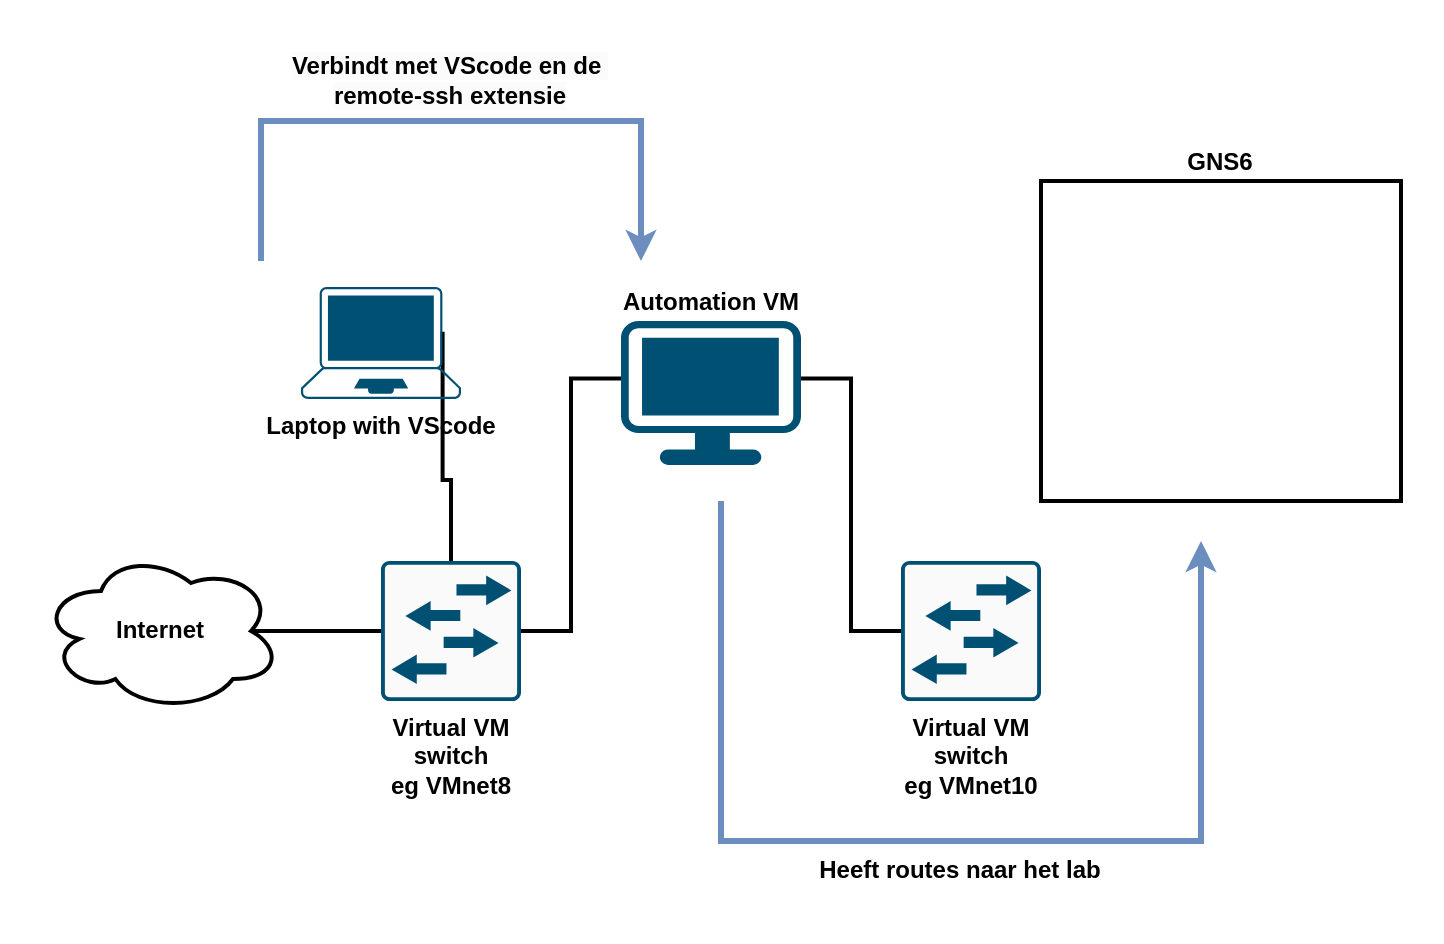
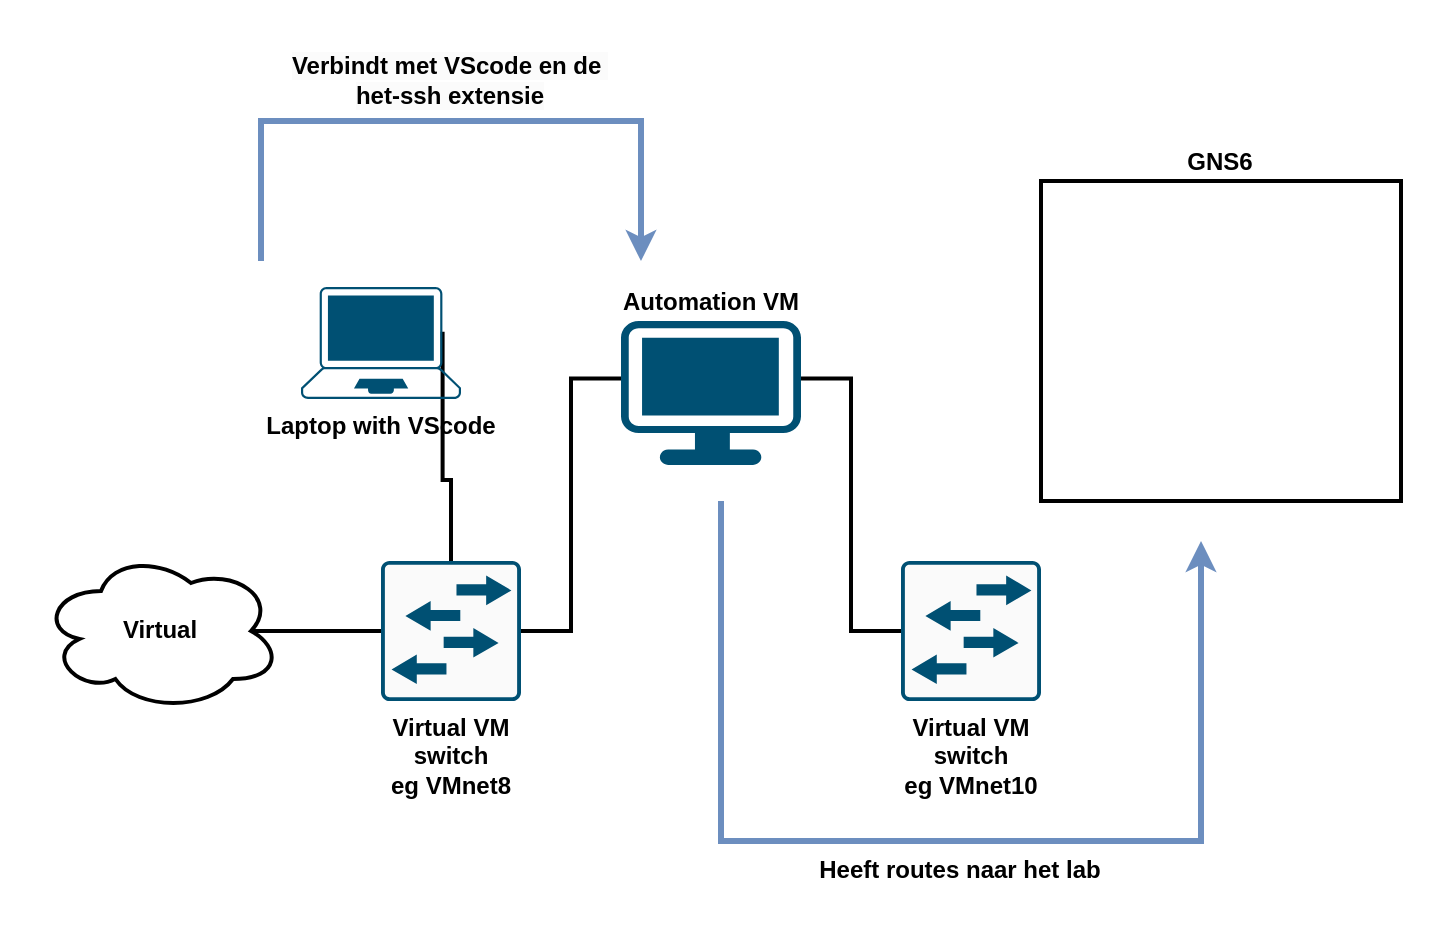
- <mxCell id="13" value="&lt;span style=&quot;color: rgb(0, 0, 0); font-family: Helvetica; font-size: 12px; font-style: normal; font-variant-ligatures: normal; font-variant-caps: normal; font-weight: 700; letter-spacing: normal; orphans: 2; text-align: center; text-indent: 0px; text-transform: none; widows: 2; word-spacing: 0px; -webkit-text-stroke-width: 0px; background-color: rgb(251, 251, 251); text-decoration-thickness: initial; text-decoration-style: initial; text-decoration-color: initial; float: none; display: inline !important;&quot;&gt;Verbindt met VScode en de&amp;nbsp;&lt;/span&gt;&lt;br style=&quot;border-color: var(--border-color); color: rgb(0, 0, 0); font-family: Helvetica; font-size: 12px; font-style: normal; font-variant-ligatures: normal; font-variant-caps: normal; font-weight: 700; letter-spacing: normal; orphans: 2; text-align: center; text-indent: 0px; text-transform: none; widows: 2; word-spacing: 0px; -webkit-text-stroke-width: 0px; background-color: rgb(251, 251, 251); text-decoration-thickness: initial; text-decoration-style: initial; text-decoration-color: initial;&quot;&gt;&lt;span style=&quot;color: rgb(0, 0, 0); font-family: Helvetica; font-size: 12px; font-style: normal; font-variant-ligatures: normal; font-variant-caps: normal; font-weight: 700; letter-spacing: normal; orphans: 2; text-align: center; text-indent: 0px; text-transform: none; widows: 2; word-spacing: 0px; -webkit-text-stroke-width: 0px; background-color: rgb(251, 251, 251); text-decoration-thickness: initial; text-decoration-style: initial; text-decoration-color: initial; float: none; display: inline !important;&quot;&gt;remote-ssh extensie&lt;/span&gt;" style="text;html=1;strokeColor=none;fillColor=none;align=center;verticalAlign=middle;whiteSpace=wrap;rounded=0;fontSize=12;fontFamily=Helvetica;fontColor=default;" vertex="1" parent="1"><mxGeometry x="130" y="20" width="190" height="40" as="geometry" /></mxCell>
+ <mxCell id="13" value="&lt;span style=&quot;color: rgb(0, 0, 0); font-family: Helvetica; font-size: 12px; font-style: normal; font-variant-ligatures: normal; font-variant-caps: normal; font-weight: 700; letter-spacing: normal; orphans: 2; text-align: center; text-indent: 0px; text-transform: none; widows: 2; word-spacing: 0px; -webkit-text-stroke-width: 0px; background-color: rgb(251, 251, 251); text-decoration-thickness: initial; text-decoration-style: initial; text-decoration-color: initial; float: none; display: inline !important;&quot;&gt;Verbindt met VScode en de&amp;nbsp;&lt;/span&gt;&lt;br style=&quot;border-color: var(--border-color); color: rgb(0, 0, 0); font-family: Helvetica; font-size: 12px; font-style: normal; font-variant-ligatures: normal; font-variant-caps: normal; font-weight: 700; letter-spacing: normal; orphans: 2; text-align: center; text-indent: 0px; text-transform: none; widows: 2; word-spacing: 0px; -webkit-text-stroke-width: 0px; background-color: rgb(251, 251, 251); text-decoration-thickness: initial; text-decoration-style: initial; text-decoration-color: initial;&quot;&gt;&lt;span style=&quot;color: rgb(0, 0, 0); font-family: Helvetica; font-size: 12px; font-style: normal; font-variant-ligatures: normal; font-variant-caps: normal; font-weight: 700; letter-spacing: normal; orphans: 2; text-align: center; text-indent: 0px; text-transform: none; widows: 2; word-spacing: 0px; -webkit-text-stroke-width: 0px; background-color: rgb(251, 251, 251); text-decoration-thickness: initial; text-decoration-style: initial; text-decoration-color: initial; float: none; display: inline !important;&quot;&gt;het-ssh extensie&lt;/span&gt;" style="text;html=1;strokeColor=none;fillColor=none;align=center;verticalAlign=middle;whiteSpace=wrap;rounded=0;fontSize=12;fontFamily=Helvetica;fontColor=default;" vertex="1" parent="1"><mxGeometry x="130" y="20" width="190" height="40" as="geometry" /></mxCell>
- <mxCell id="8" value="Internet" style="ellipse;shape=cloud;whiteSpace=wrap;html=1;rounded=0;strokeColor=default;strokeWidth=2;fontFamily=Helvetica;fontSize=12;fontColor=default;fillColor=default;fontStyle=1" vertex="1" parent="1"><mxGeometry x="20" y="275" width="120" height="80" as="geometry" /></mxCell>
+ <mxCell id="8" value="Virtual" style="ellipse;shape=cloud;whiteSpace=wrap;html=1;rounded=0;strokeColor=default;strokeWidth=2;fontFamily=Helvetica;fontSize=12;fontColor=default;fillColor=default;fontStyle=1" vertex="1" parent="1"><mxGeometry x="20" y="275" width="120" height="80" as="geometry" /></mxCell>
